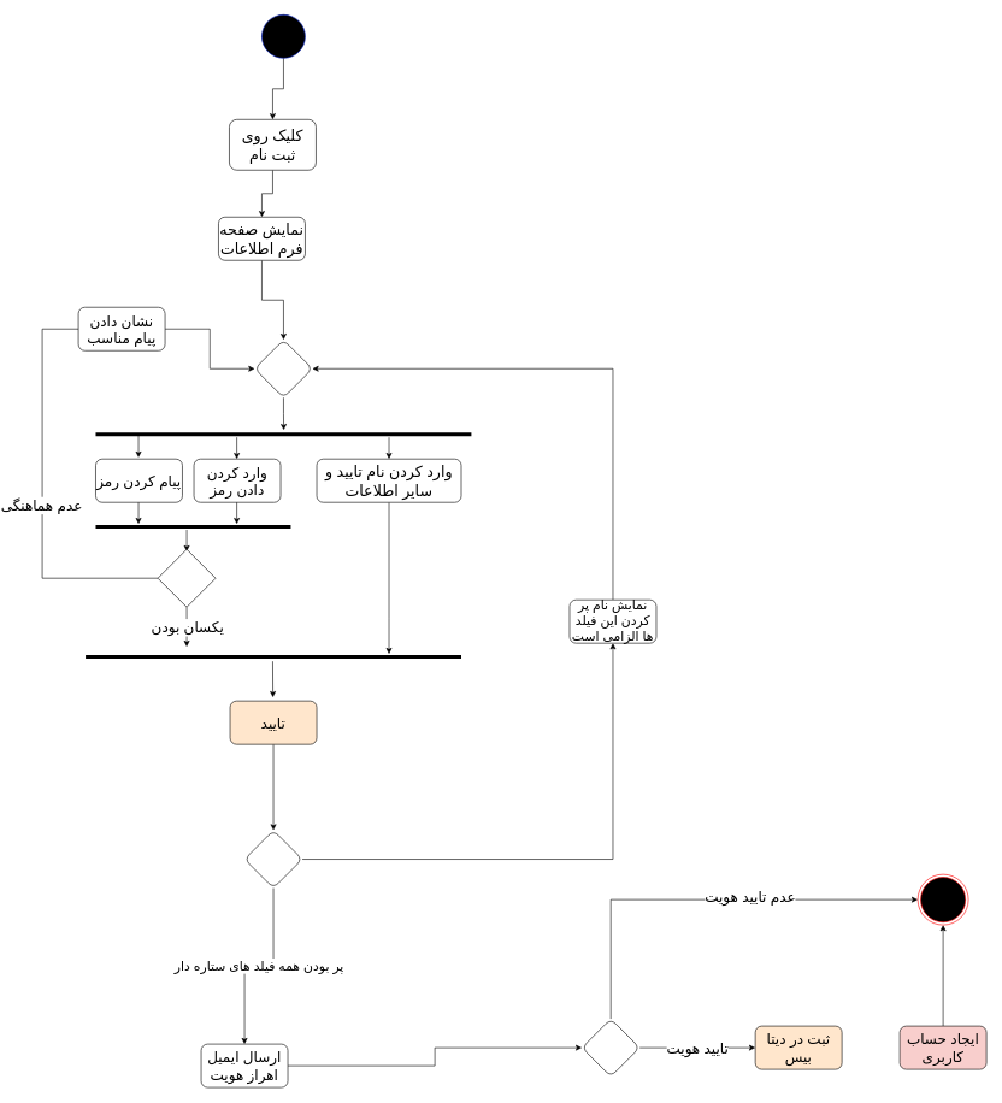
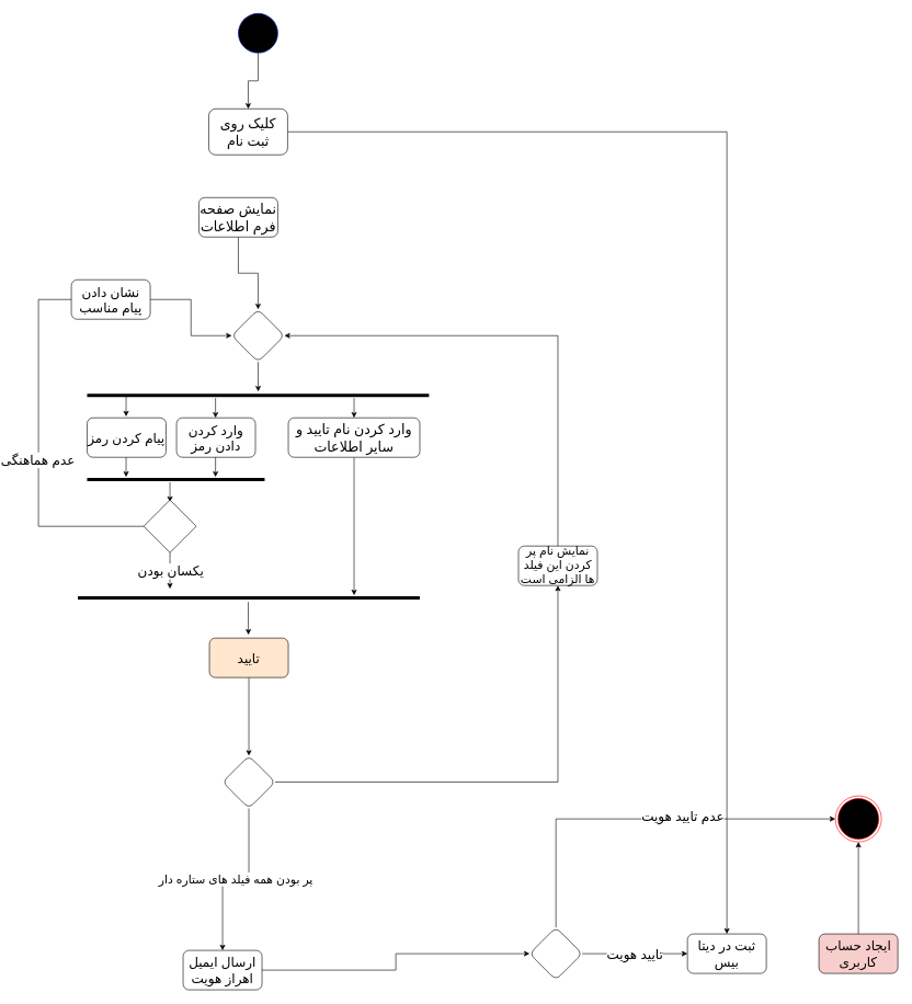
- <mxCell id="4" value="" style="edgeStyle=orthogonalEdgeStyle;rounded=0;orthogonalLoop=1;jettySize=auto;html=1;fontSize=18;" edge="1" parent="1" source="5" target="42"><mxGeometry relative="1" as="geometry" /></mxCell>
+ <mxCell id="4" value="" style="edgeStyle=orthogonalEdgeStyle;rounded=0;orthogonalLoop=1;jettySize=auto;html=1;fontSize=18;" edge="1" parent="1" source="5" target="36"><mxGeometry relative="1" as="geometry" /></mxCell>
- <mxCell id="36" value="ثبت در دیتا بیس" style="whiteSpace=wrap;html=1;fontSize=20;rounded=1;strokeWidth=1;fillColor=#ffe6cc;" parent="1" vertex="1"><mxGeometry x="1007" y="1420" width="120" height="60" as="geometry" /></mxCell>
+ <mxCell id="36" value="ثبت در دیتا بیس" style="whiteSpace=wrap;html=1;fontSize=20;rounded=1;strokeWidth=1;" parent="1" vertex="1"><mxGeometry x="1007" y="1420" width="120" height="60" as="geometry" /></mxCell>
